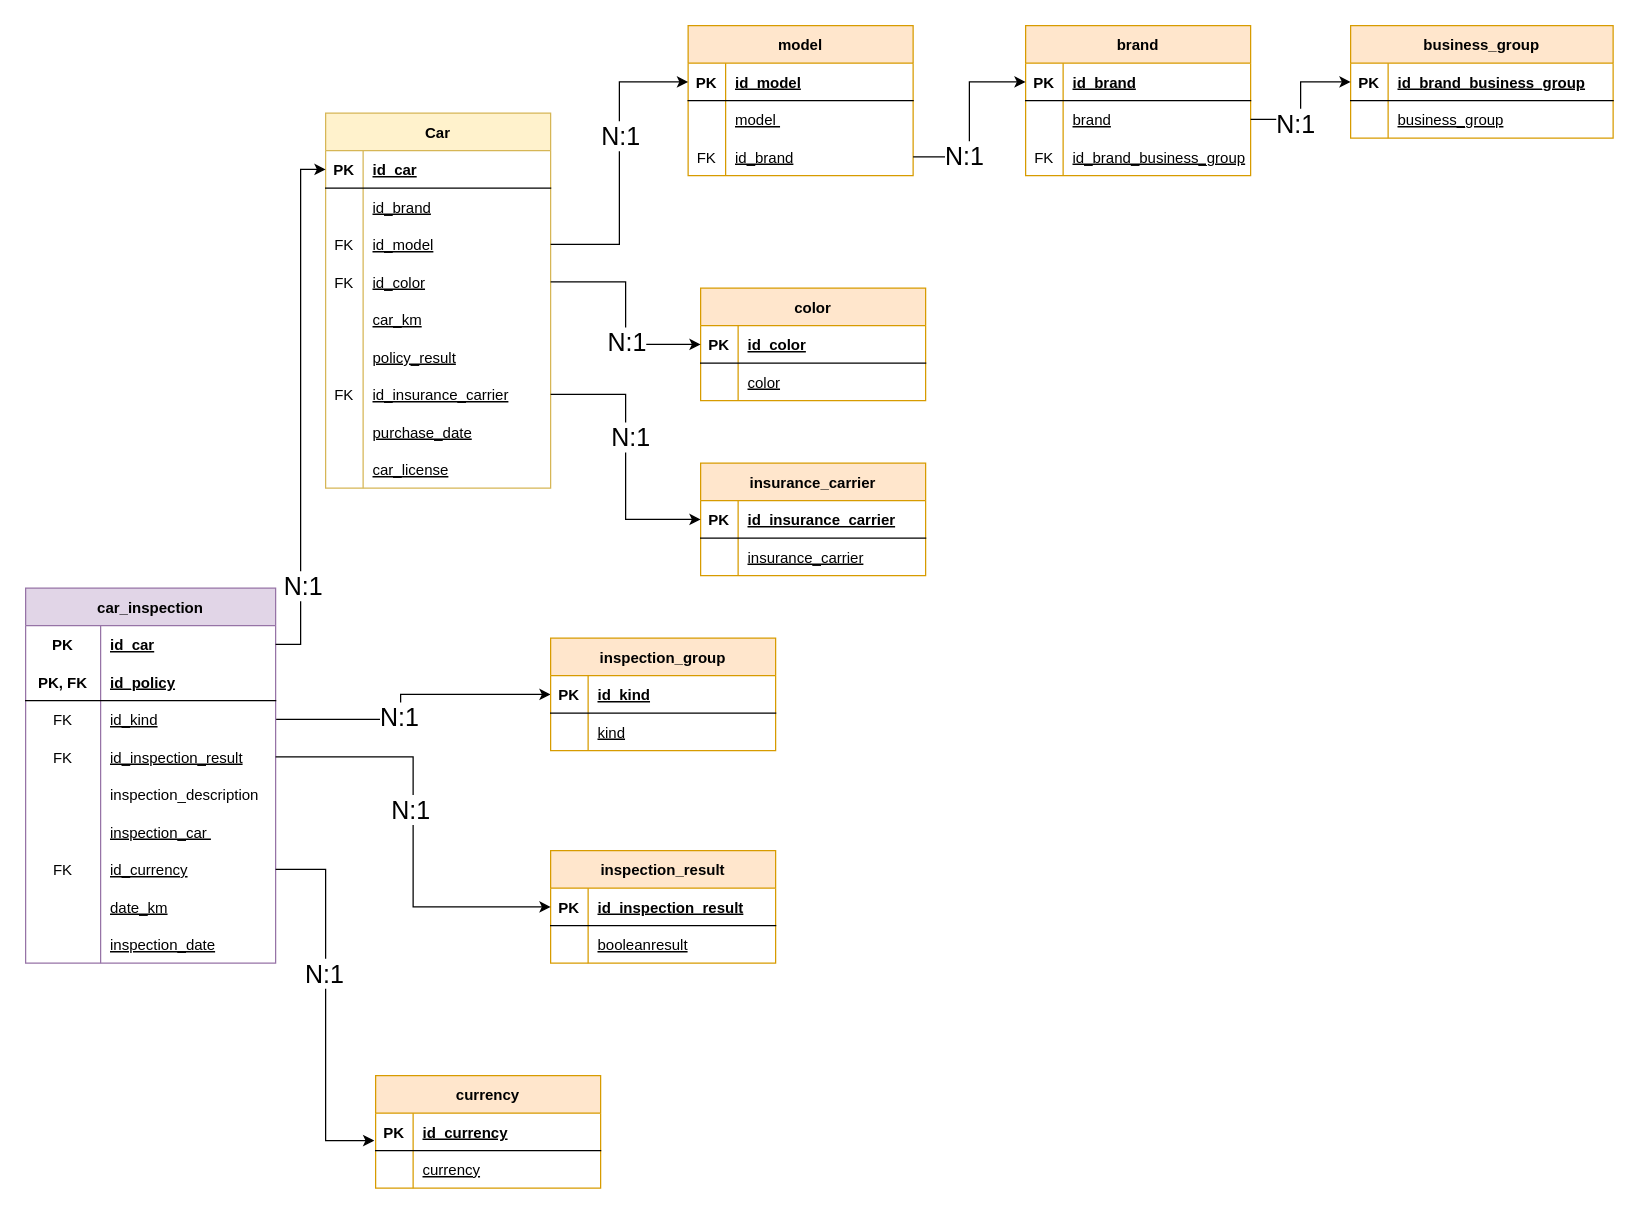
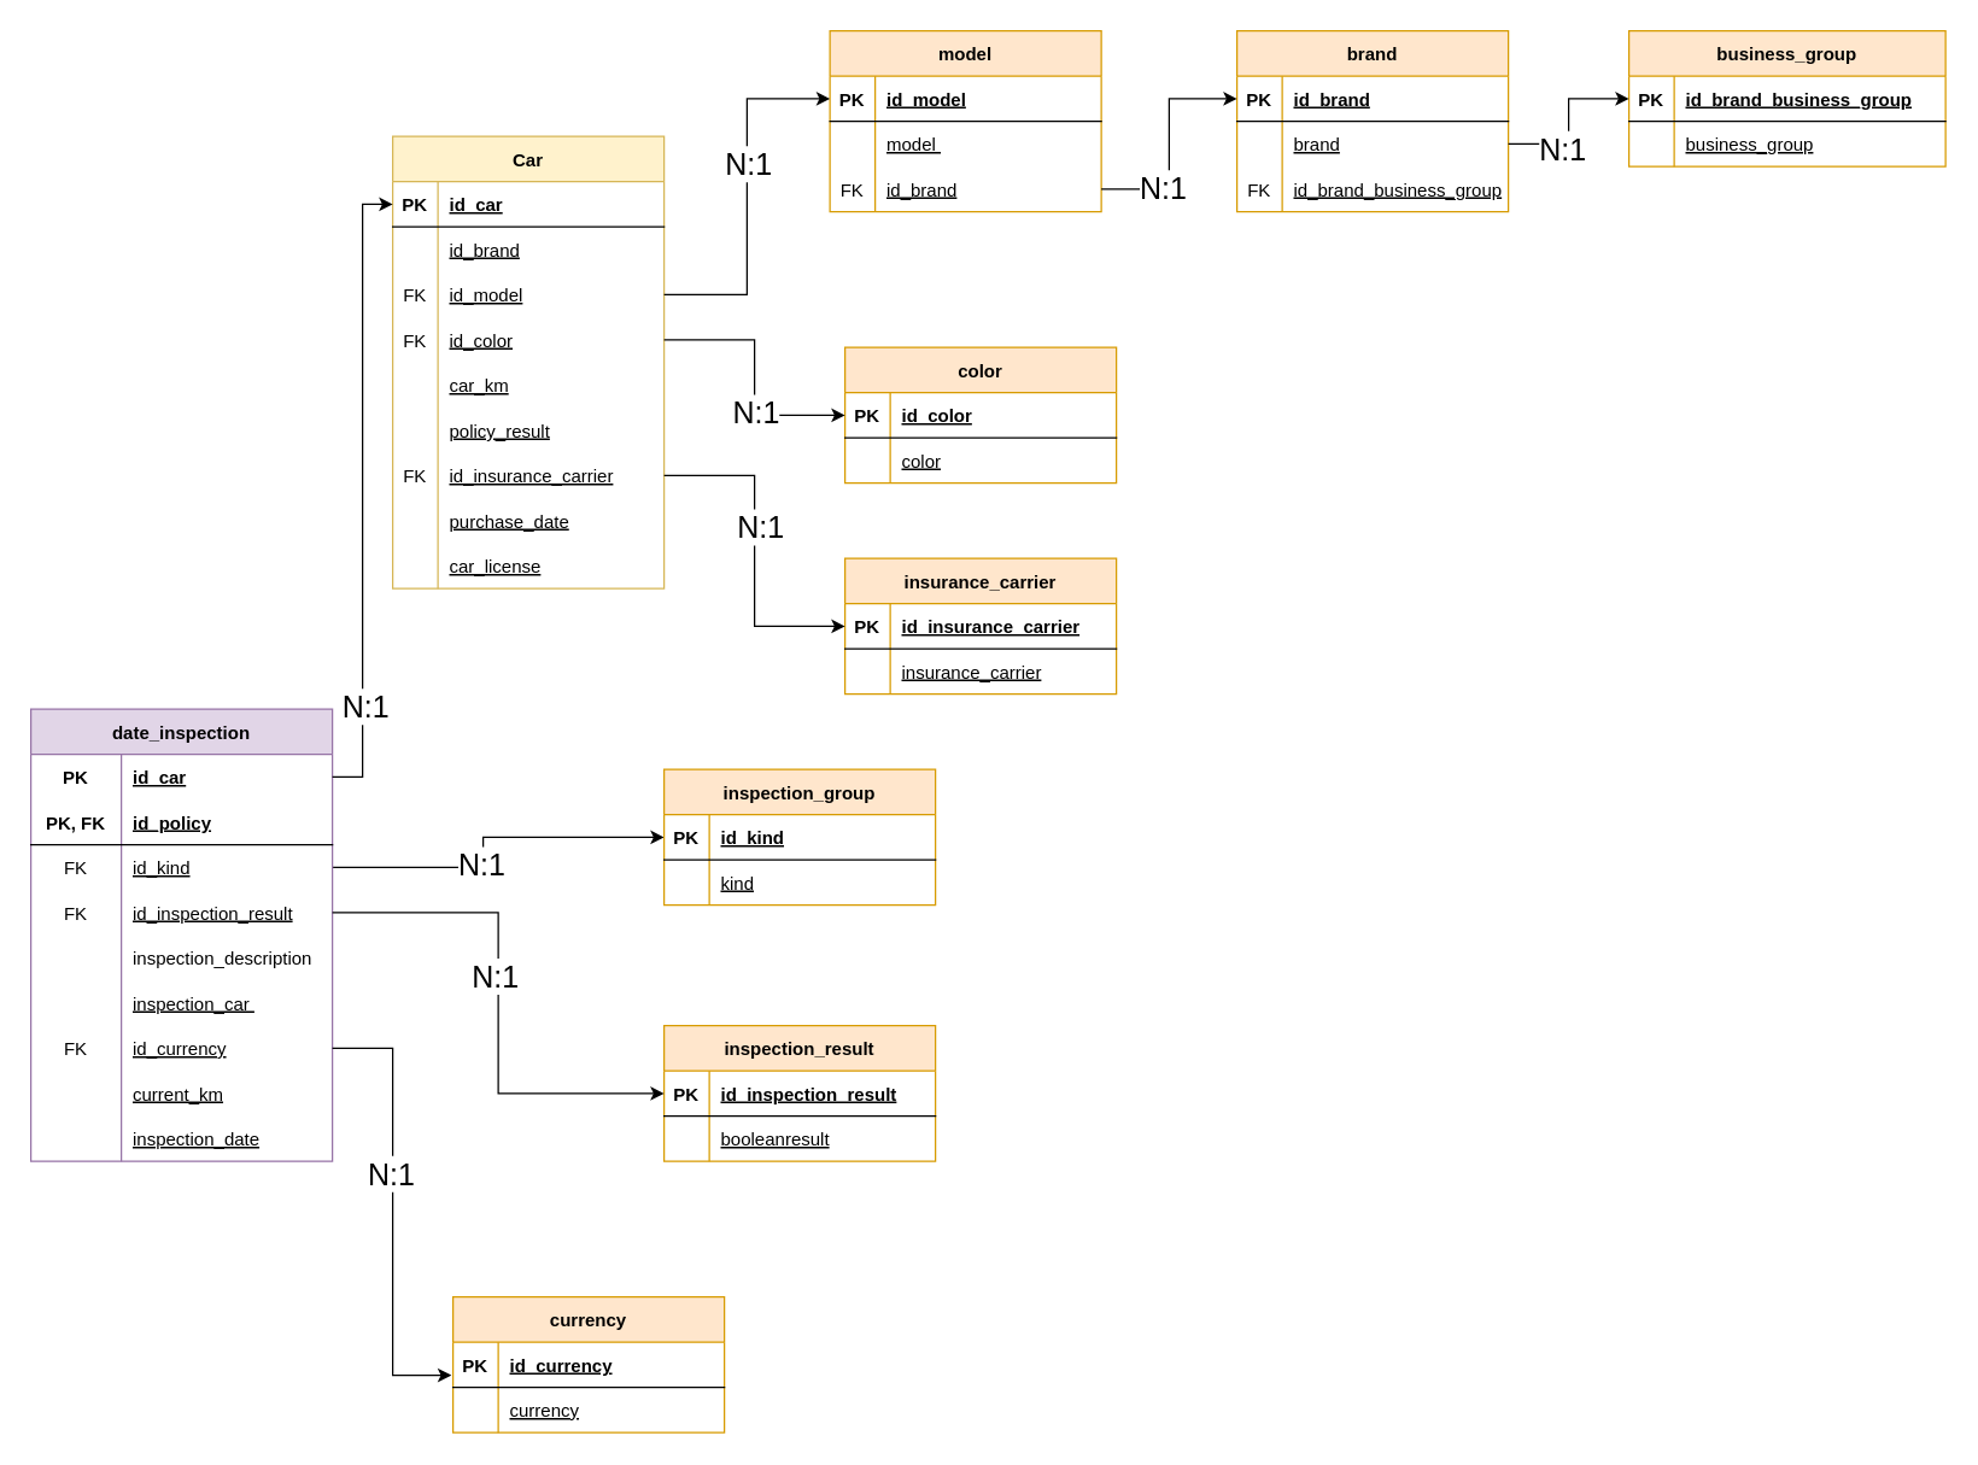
- <mxCell id="66" value="car_inspection" style="shape=table;startSize=30;container=1;collapsible=1;childLayout=tableLayout;fixedRows=1;rowLines=0;fontStyle=1;align=center;resizeLast=1;fillColor=#e1d5e7;strokeColor=#9673a6;" vertex="1" parent="1"><mxGeometry x="20" y="470" width="200" height="300" as="geometry" /></mxCell>
+ <mxCell id="66" value="date_inspection" style="shape=table;startSize=30;container=1;collapsible=1;childLayout=tableLayout;fixedRows=1;rowLines=0;fontStyle=1;align=center;resizeLast=1;fillColor=#e1d5e7;strokeColor=#9673a6;" vertex="1" parent="1"><mxGeometry x="20" y="470" width="200" height="300" as="geometry" /></mxCell>
- <mxCell id="90" value="date_km" style="shape=partialRectangle;connectable=0;fillColor=none;top=0;left=0;bottom=0;right=0;align=left;spacingLeft=6;overflow=hidden;fontStyle=4" vertex="1" parent="88"><mxGeometry x="60" width="140" height="30" as="geometry"><mxRectangle width="140" height="30" as="alternateBounds" /></mxGeometry></mxCell>
+ <mxCell id="90" value="current_km" style="shape=partialRectangle;connectable=0;fillColor=none;top=0;left=0;bottom=0;right=0;align=left;spacingLeft=6;overflow=hidden;fontStyle=4" vertex="1" parent="88"><mxGeometry x="60" width="140" height="30" as="geometry"><mxRectangle width="140" height="30" as="alternateBounds" /></mxGeometry></mxCell>
